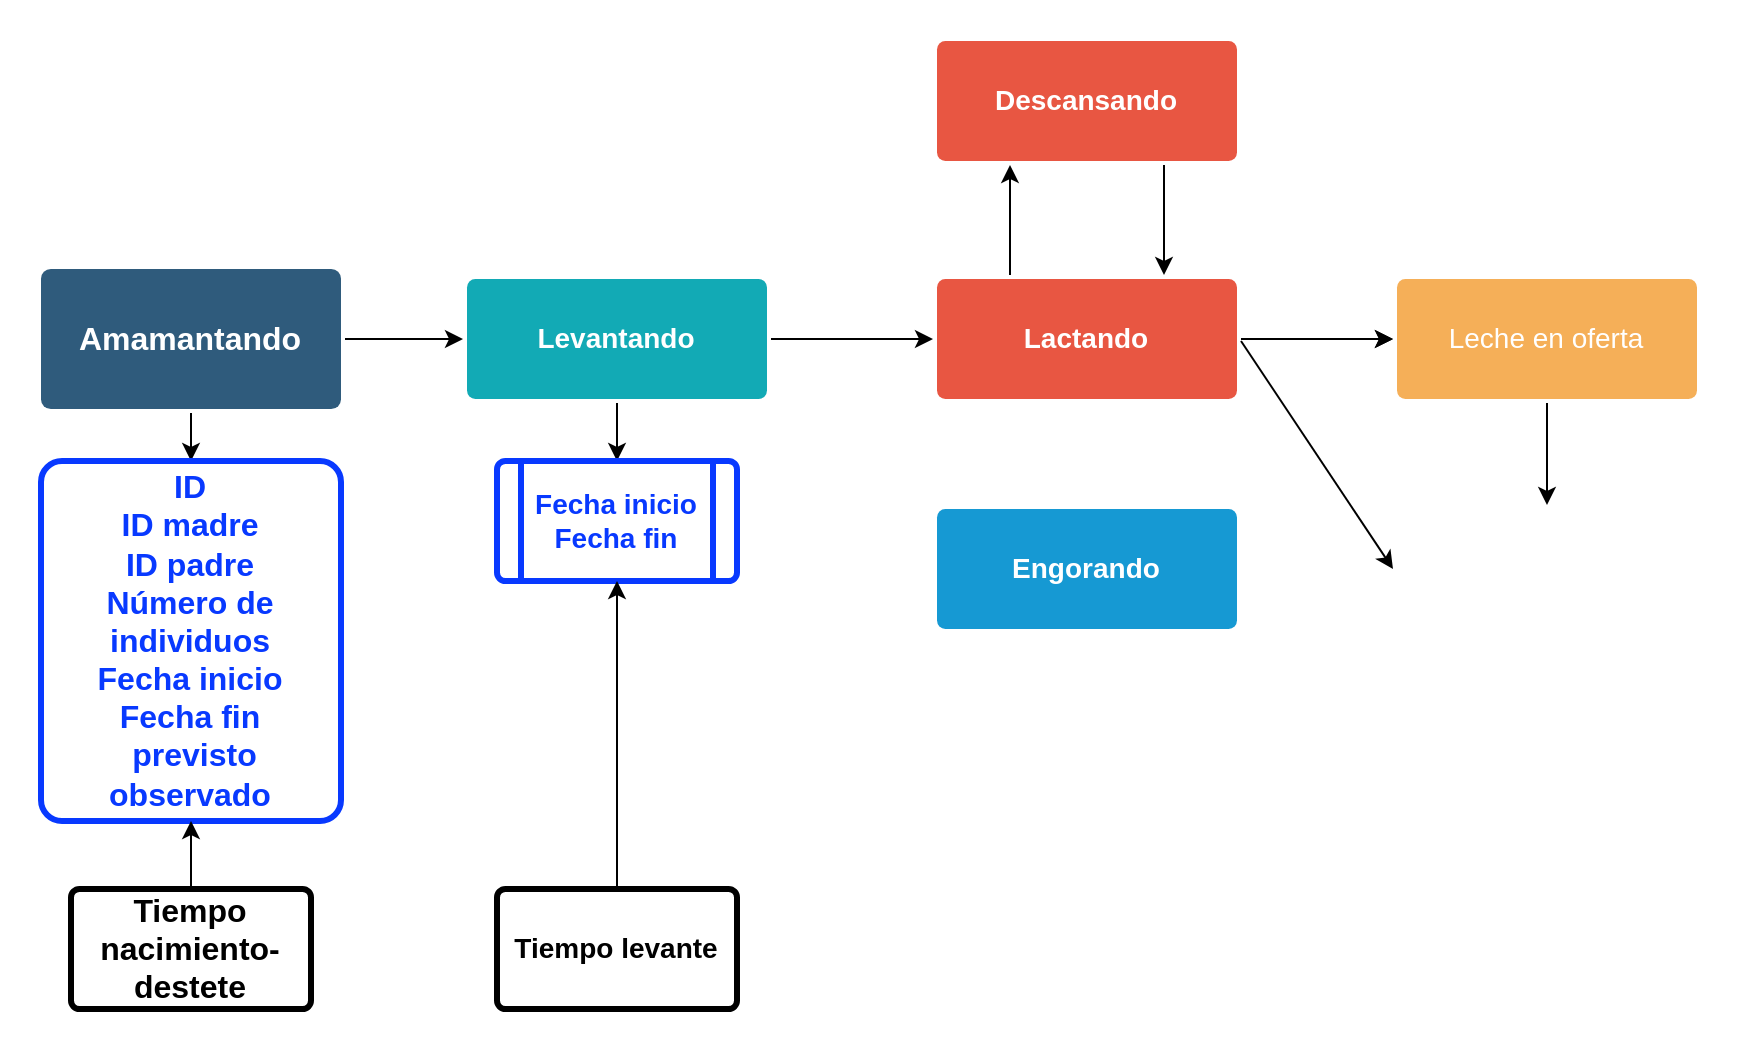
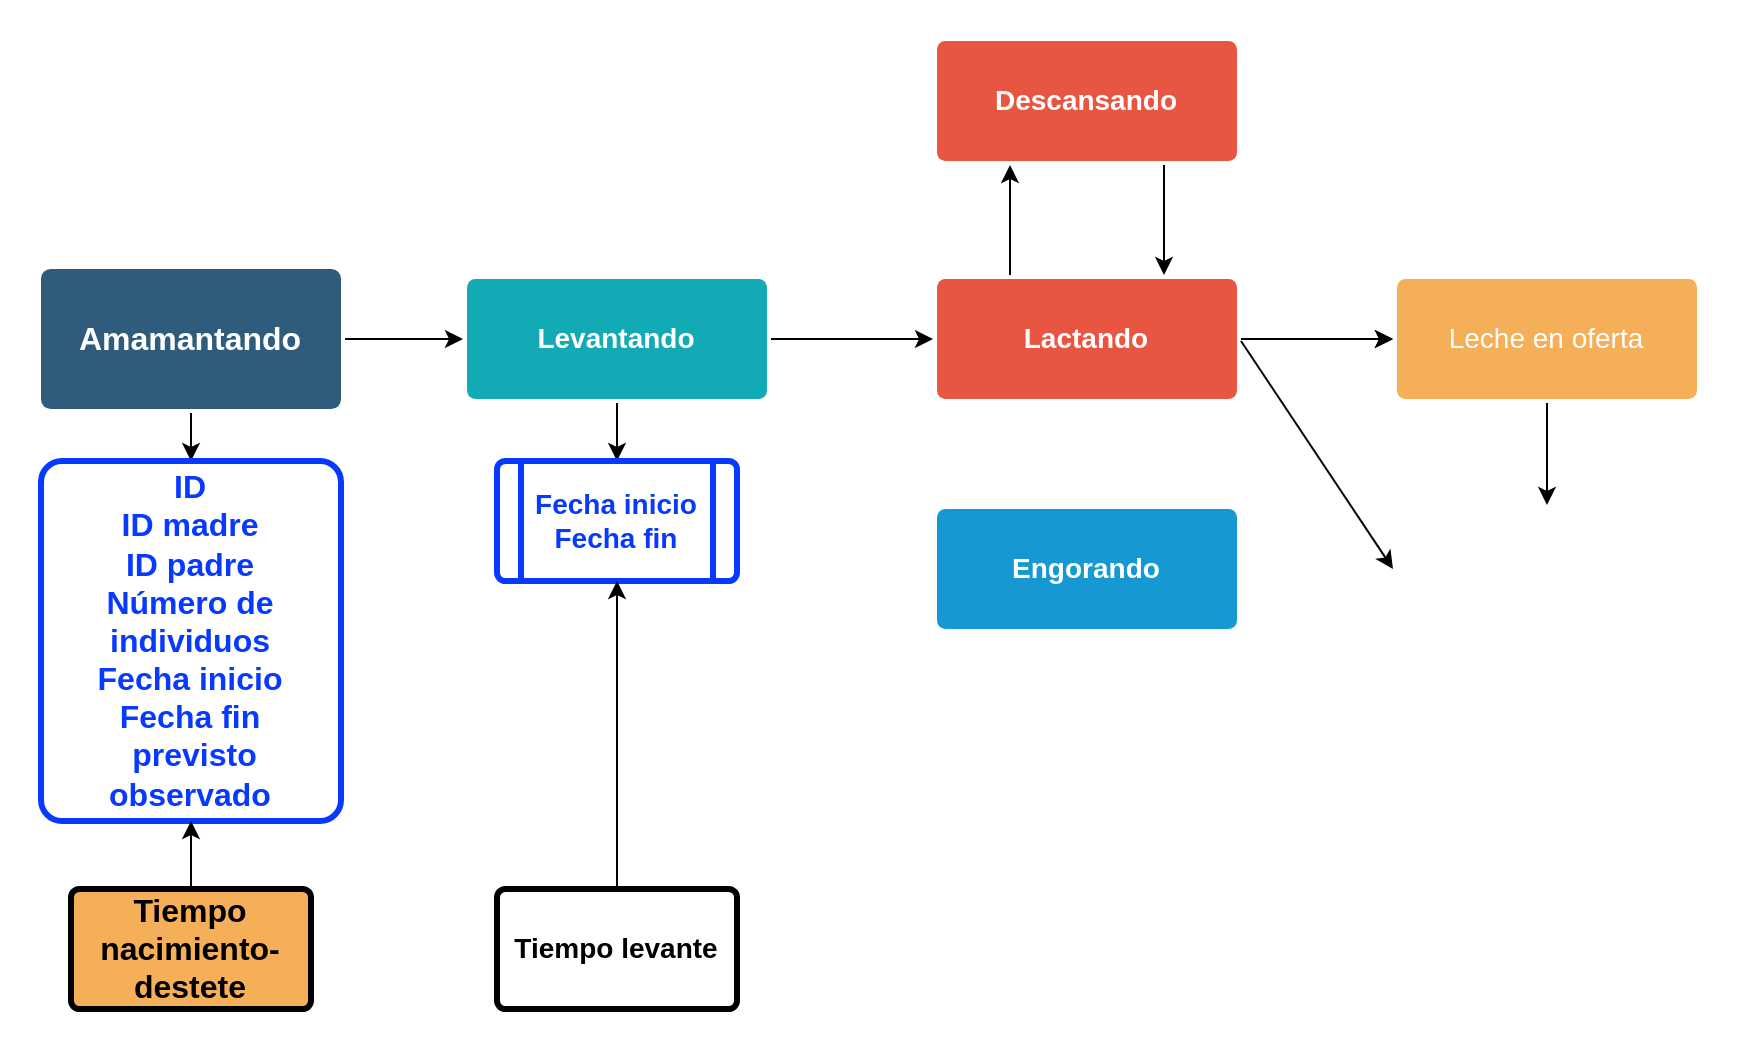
- <mxCell id="22" value="Tiempo nacimiento-destete" style="rounded=1;whiteSpace=wrap;html=1;fontSize=16;fillColor=#FFFFFF;strokeColor=default;fontColor=#000000;shadow=0;labelBackgroundColor=none;strokeWidth=3;fontStyle=1;spacing=5;arcSize=7;" vertex="1" parent="1"><mxGeometry x="35" y="444" width="120" height="60" as="geometry" /></mxCell>
+ <mxCell id="22" value="Tiempo nacimiento-destete" style="rounded=1;whiteSpace=wrap;html=1;fontSize=16;fillColor=#f5af58;strokeColor=default;fontColor=#000000;shadow=0;labelBackgroundColor=none;strokeWidth=3;fontStyle=1;spacing=5;arcSize=7;" vertex="1" parent="1"><mxGeometry x="35" y="444" width="120" height="60" as="geometry" /></mxCell>
